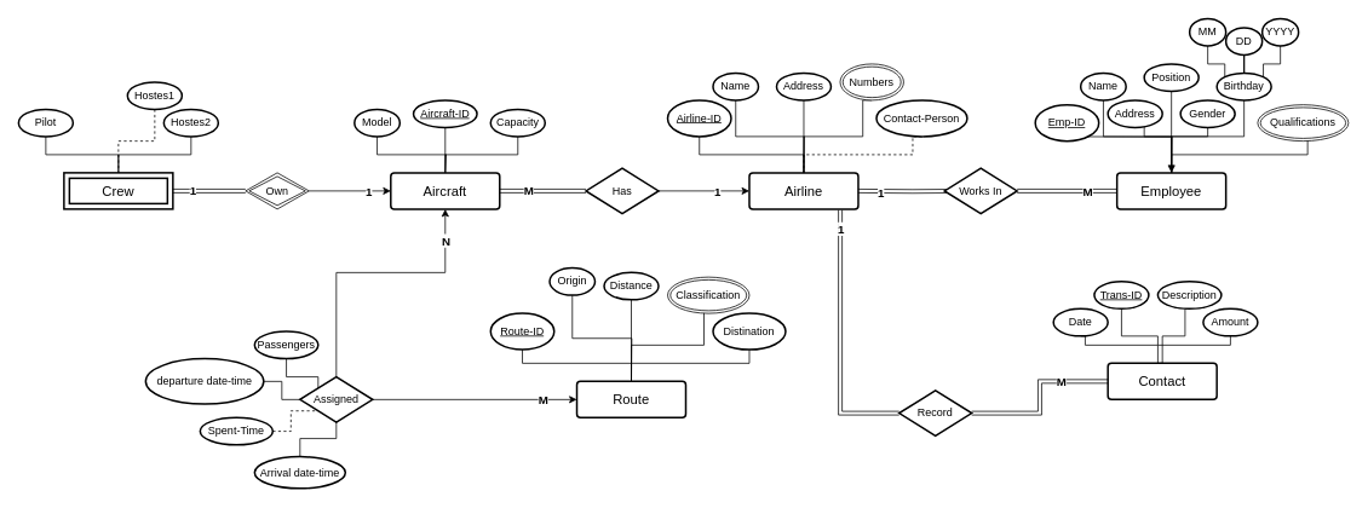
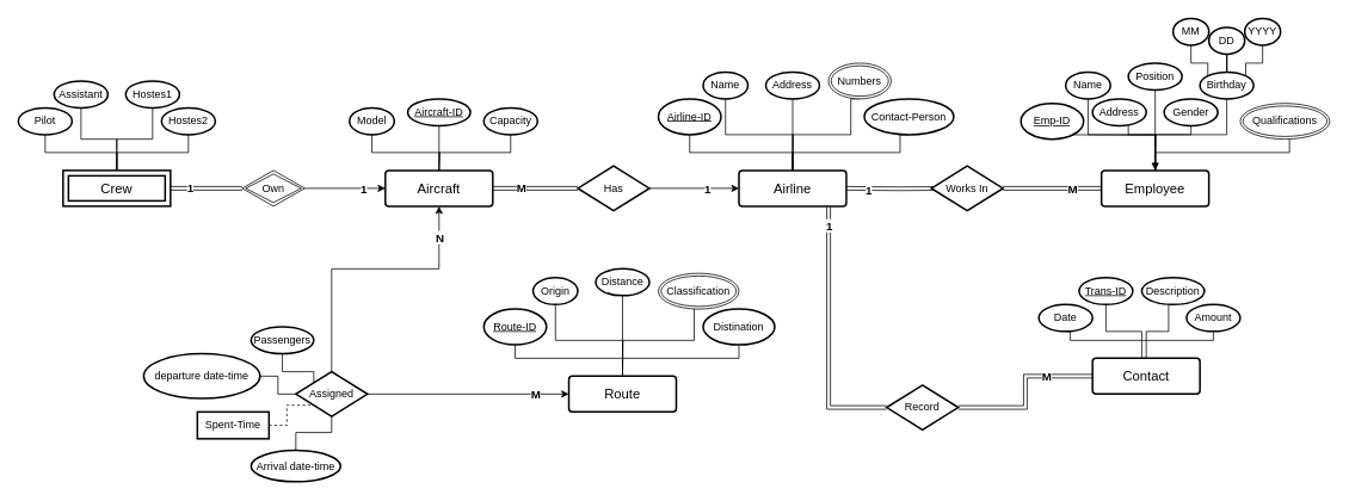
+ <mxCell id="55" value="Assistant" style="ellipse;whiteSpace=wrap;html=1;align=center;strokeWidth=2;" parent="1" vertex="1"><mxGeometry x="60" y="90" width="60" height="30" as="geometry" /></mxCell>
+ <mxCell id="54" style="edgeStyle=orthogonalEdgeStyle;rounded=0;orthogonalLoop=1;jettySize=auto;html=1;entryX=0.5;entryY=0;entryDx=0;entryDy=0;endArrow=none;endFill=1;startFill=0;" parent="1" source="55" target="51" edge="1"><mxGeometry relative="1" as="geometry"><Array as="points"><mxPoint x="90" y="155" /><mxPoint x="130" y="155" /></Array></mxGeometry></mxCell>
- <mxCell id="58" style="edgeStyle=orthogonalEdgeStyle;rounded=0;orthogonalLoop=1;jettySize=auto;html=1;entryX=0.5;entryY=0;entryDx=0;entryDy=0;endArrow=none;startFill=0;dashed=1;" parent="1" source="59" target="51" edge="1"><mxGeometry relative="1" as="geometry" /></mxCell>
+ <mxCell id="58" style="edgeStyle=orthogonalEdgeStyle;rounded=0;orthogonalLoop=1;jettySize=auto;html=1;entryX=0.5;entryY=0;entryDx=0;entryDy=0;endArrow=none;startFill=0;" parent="1" source="59" target="51" edge="1"><mxGeometry relative="1" as="geometry" /></mxCell>
- <mxCell id="9" style="edgeStyle=orthogonalEdgeStyle;rounded=0;orthogonalLoop=1;jettySize=auto;html=1;endArrow=none;startFill=0;exitX=0.5;exitY=1;exitDx=0;exitDy=0;dashed=1;" parent="1" source="10" target="2" edge="1"><mxGeometry relative="1" as="geometry"><Array as="points"><mxPoint x="1005" y="170" /><mxPoint x="885" y="170" /></Array></mxGeometry></mxCell>
+ <mxCell id="9" style="edgeStyle=orthogonalEdgeStyle;rounded=0;orthogonalLoop=1;jettySize=auto;html=1;endArrow=none;startFill=0;exitX=0.5;exitY=1;exitDx=0;exitDy=0;" parent="1" source="10" target="2" edge="1"><mxGeometry relative="1" as="geometry"><Array as="points"><mxPoint x="1005" y="170" /><mxPoint x="885" y="170" /></Array></mxGeometry></mxCell>
- <mxCell id="44" value="Origin" style="ellipse;whiteSpace=wrap;html=1;align=center;strokeWidth=2;" parent="1" vertex="1"><mxGeometry x="605" y="295" width="50" height="30" as="geometry" /></mxCell>
+ <mxCell id="44" value="Origin" style="ellipse;whiteSpace=wrap;html=1;align=center;strokeWidth=2;" parent="1" vertex="1"><mxGeometry x="595" y="310" width="50" height="30" as="geometry" /></mxCell>
- <mxCell id="91" value="Spent-Time" style="ellipse;whiteSpace=wrap;html=1;align=center;strokeWidth=2;" parent="1" vertex="1"><mxGeometry x="220" y="460" width="80" height="30" as="geometry" /></mxCell>
+ <mxCell id="91" value="Spent-Time" style="whiteSpace=wrap;html=1;align=center;strokeWidth=2;rounded=0;" parent="1" vertex="1"><mxGeometry x="220" y="460" width="80" height="30" as="geometry" /></mxCell>
